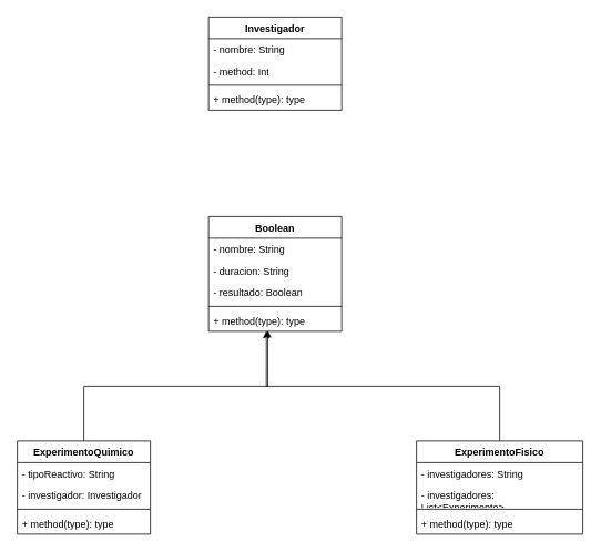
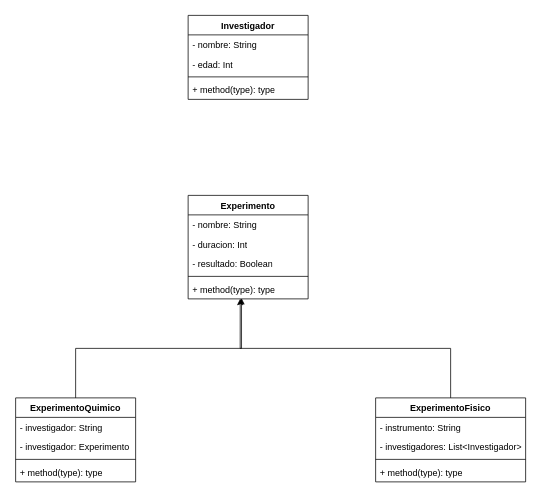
- <mxCell id="4" value="- method: Int" style="text;strokeColor=none;fillColor=none;align=left;verticalAlign=top;spacingLeft=4;spacingRight=4;overflow=hidden;rotatable=0;points=[[0,0.5],[1,0.5]];portConstraint=eastwest;whiteSpace=wrap;html=1;" vertex="1" parent="2"><mxGeometry y="52" width="160" height="26" as="geometry" /></mxCell>
+ <mxCell id="4" value="- edad: Int" style="text;strokeColor=none;fillColor=none;align=left;verticalAlign=top;spacingLeft=4;spacingRight=4;overflow=hidden;rotatable=0;points=[[0,0.5],[1,0.5]];portConstraint=eastwest;whiteSpace=wrap;html=1;" vertex="1" parent="2"><mxGeometry y="52" width="160" height="26" as="geometry" /></mxCell>
- <mxCell id="7" value="Boolean" style="swimlane;fontStyle=1;align=center;verticalAlign=top;childLayout=stackLayout;horizontal=1;startSize=26;horizontalStack=0;resizeParent=1;resizeParentMax=0;resizeLast=0;collapsible=1;marginBottom=0;whiteSpace=wrap;html=1;" vertex="1" parent="1"><mxGeometry x="250" y="260" width="160" height="138" as="geometry" /></mxCell>
+ <mxCell id="7" value="Experimento" style="swimlane;fontStyle=1;align=center;verticalAlign=top;childLayout=stackLayout;horizontal=1;startSize=26;horizontalStack=0;resizeParent=1;resizeParentMax=0;resizeLast=0;collapsible=1;marginBottom=0;whiteSpace=wrap;html=1;" vertex="1" parent="1"><mxGeometry x="250" y="260" width="160" height="138" as="geometry" /></mxCell>
- <mxCell id="9" value="&lt;div&gt;- duracion: String&lt;/div&gt;" style="text;strokeColor=none;fillColor=none;align=left;verticalAlign=top;spacingLeft=4;spacingRight=4;overflow=hidden;rotatable=0;points=[[0,0.5],[1,0.5]];portConstraint=eastwest;whiteSpace=wrap;html=1;" vertex="1" parent="7"><mxGeometry y="52" width="160" height="26" as="geometry" /></mxCell>
+ <mxCell id="9" value="&lt;div&gt;- duracion: Int&lt;/div&gt;" style="text;strokeColor=none;fillColor=none;align=left;verticalAlign=top;spacingLeft=4;spacingRight=4;overflow=hidden;rotatable=0;points=[[0,0.5],[1,0.5]];portConstraint=eastwest;whiteSpace=wrap;html=1;" vertex="1" parent="7"><mxGeometry y="52" width="160" height="26" as="geometry" /></mxCell>
- <mxCell id="14" value="- tipoReactivo: String" style="text;strokeColor=none;fillColor=none;align=left;verticalAlign=top;spacingLeft=4;spacingRight=4;overflow=hidden;rotatable=0;points=[[0,0.5],[1,0.5]];portConstraint=eastwest;whiteSpace=wrap;html=1;" vertex="1" parent="13"><mxGeometry y="26" width="160" height="26" as="geometry" /></mxCell>
+ <mxCell id="14" value="- investigador: String" style="text;strokeColor=none;fillColor=none;align=left;verticalAlign=top;spacingLeft=4;spacingRight=4;overflow=hidden;rotatable=0;points=[[0,0.5],[1,0.5]];portConstraint=eastwest;whiteSpace=wrap;html=1;" vertex="1" parent="13"><mxGeometry y="26" width="160" height="26" as="geometry" /></mxCell>
- <mxCell id="19" value="- investigadores: String" style="text;strokeColor=none;fillColor=none;align=left;verticalAlign=top;spacingLeft=4;spacingRight=4;overflow=hidden;rotatable=0;points=[[0,0.5],[1,0.5]];portConstraint=eastwest;whiteSpace=wrap;html=1;" vertex="1" parent="18"><mxGeometry y="26" width="200" height="26" as="geometry" /></mxCell>
+ <mxCell id="19" value="- instrumento: String" style="text;strokeColor=none;fillColor=none;align=left;verticalAlign=top;spacingLeft=4;spacingRight=4;overflow=hidden;rotatable=0;points=[[0,0.5],[1,0.5]];portConstraint=eastwest;whiteSpace=wrap;html=1;" vertex="1" parent="18"><mxGeometry y="26" width="200" height="26" as="geometry" /></mxCell>
- <mxCell id="15" value="- investigador: Investigador" style="text;strokeColor=none;fillColor=none;align=left;verticalAlign=top;spacingLeft=4;spacingRight=4;overflow=hidden;rotatable=0;points=[[0,0.5],[1,0.5]];portConstraint=eastwest;whiteSpace=wrap;html=1;" vertex="1" parent="13"><mxGeometry y="52" width="160" height="26" as="geometry" /></mxCell>
+ <mxCell id="15" value="- investigador: Experimento" style="text;strokeColor=none;fillColor=none;align=left;verticalAlign=top;spacingLeft=4;spacingRight=4;overflow=hidden;rotatable=0;points=[[0,0.5],[1,0.5]];portConstraint=eastwest;whiteSpace=wrap;html=1;" vertex="1" parent="13"><mxGeometry y="52" width="160" height="26" as="geometry" /></mxCell>
- <mxCell id="20" value="- investigadores: List&amp;lt;Experimento&amp;gt;" style="text;strokeColor=none;fillColor=none;align=left;verticalAlign=top;spacingLeft=4;spacingRight=4;overflow=hidden;rotatable=0;points=[[0,0.5],[1,0.5]];portConstraint=eastwest;whiteSpace=wrap;html=1;" vertex="1" parent="18"><mxGeometry y="52" width="200" height="26" as="geometry" /></mxCell>
+ <mxCell id="20" value="- investigadores: List&amp;lt;Investigador&amp;gt;" style="text;strokeColor=none;fillColor=none;align=left;verticalAlign=top;spacingLeft=4;spacingRight=4;overflow=hidden;rotatable=0;points=[[0,0.5],[1,0.5]];portConstraint=eastwest;whiteSpace=wrap;html=1;" vertex="1" parent="18"><mxGeometry y="52" width="200" height="26" as="geometry" /></mxCell>
